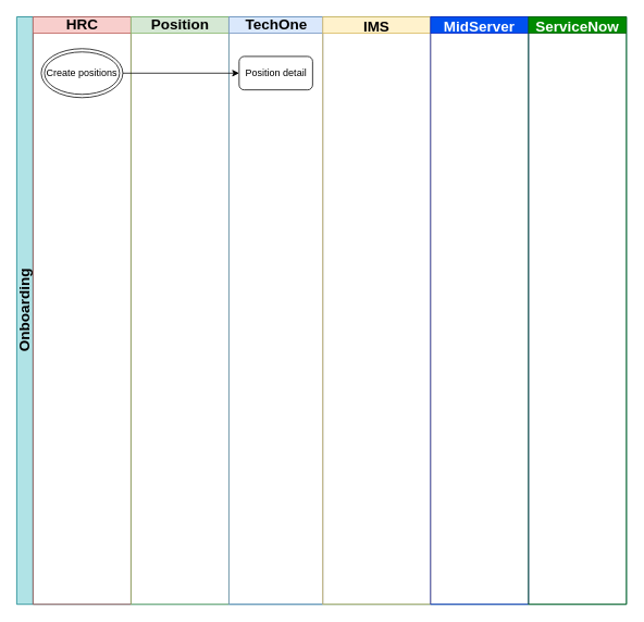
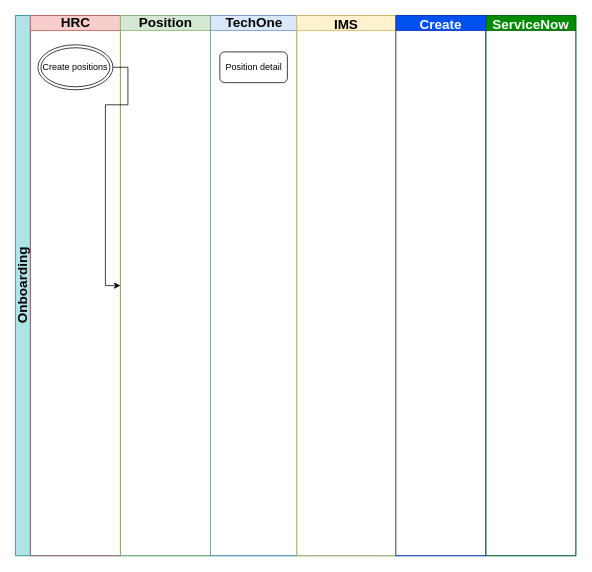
- <mxCell id="9" value="MidServer" style="swimlane;startSize=20;fillColor=#0050ef;strokeColor=#001DBC;fontColor=#ffffff;fontSize=18;" vertex="1" parent="2"><mxGeometry x="507" width="120" height="720" as="geometry" /></mxCell>
+ <mxCell id="9" value="Create" style="swimlane;startSize=20;fillColor=#0050ef;strokeColor=#001DBC;fontColor=#ffffff;fontSize=18;" vertex="1" parent="2"><mxGeometry x="507" width="120" height="720" as="geometry" /></mxCell>
- <mxCell id="11" style="edgeStyle=orthogonalEdgeStyle;rounded=0;orthogonalLoop=1;jettySize=auto;html=1;fontSize=12;" edge="1" parent="2" source="4" target="7"><mxGeometry relative="1" as="geometry" /></mxCell>
+ <mxCell id="11" style="edgeStyle=orthogonalEdgeStyle;rounded=0;orthogonalLoop=1;jettySize=auto;html=1;fontSize=12;" edge="1" parent="2" source="4" target="5"><mxGeometry relative="1" as="geometry" /></mxCell>
